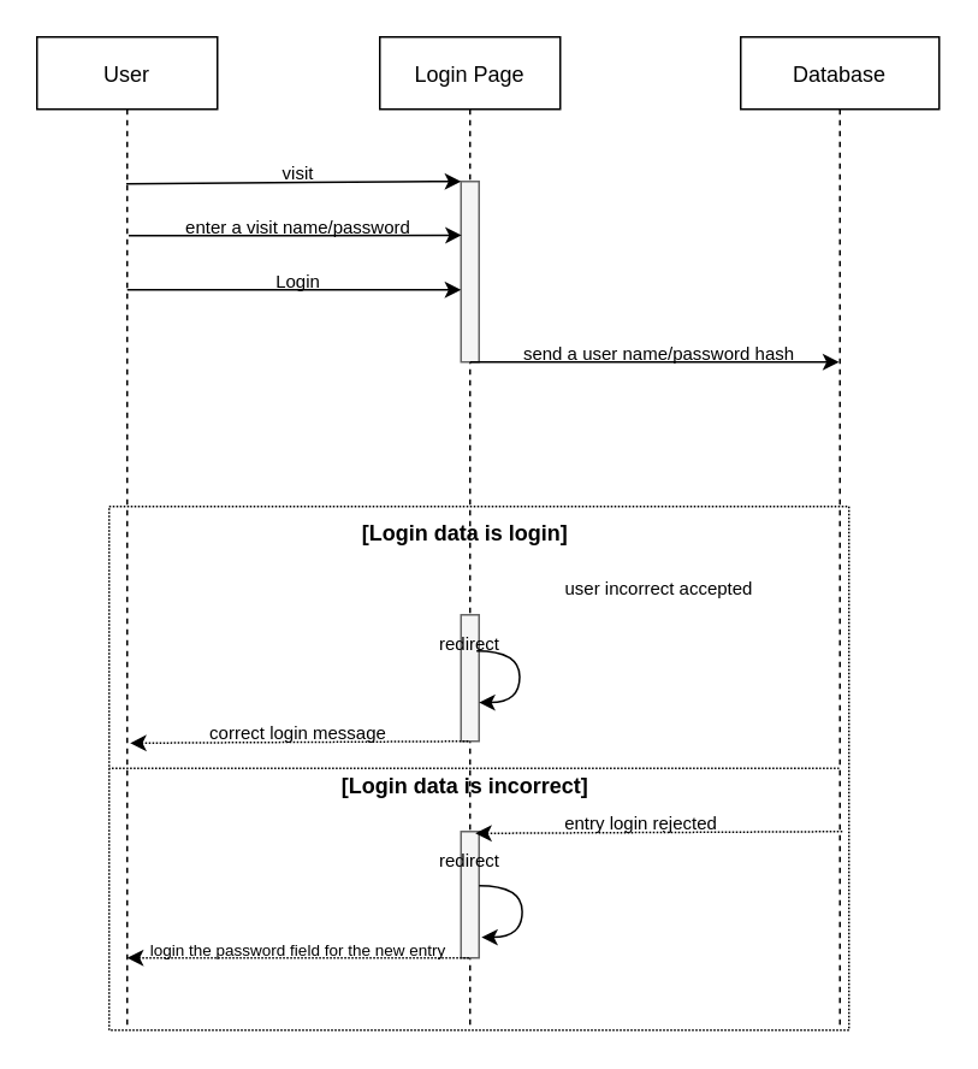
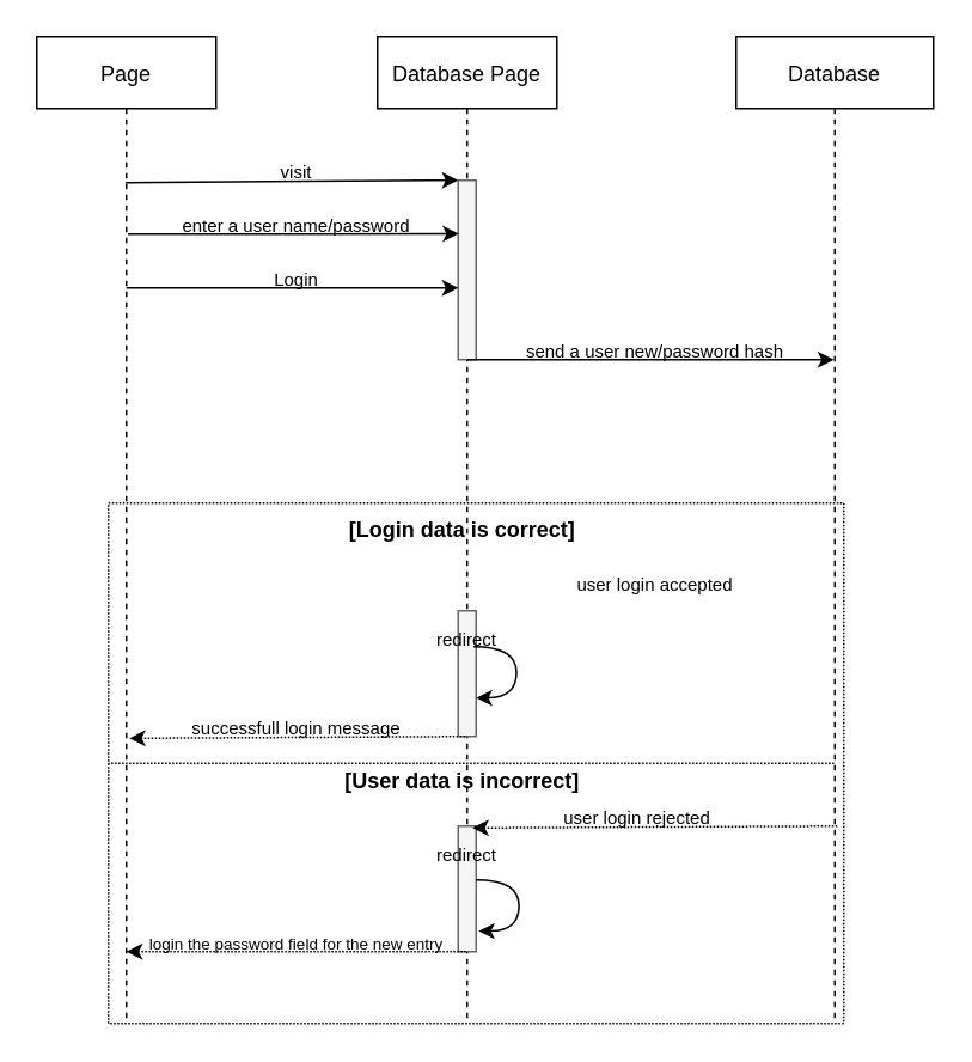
- <mxCell id="3" value="User" style="shape=umlLifeline;perimeter=lifelinePerimeter;container=1;collapsible=0;recursiveResize=0;rounded=0;shadow=0;strokeWidth=1;" parent="1" vertex="1"><mxGeometry x="20" y="20" width="100" height="550" as="geometry" /></mxCell>
+ <mxCell id="3" value="Page" style="shape=umlLifeline;perimeter=lifelinePerimeter;container=1;collapsible=0;recursiveResize=0;rounded=0;shadow=0;strokeWidth=1;" parent="1" vertex="1"><mxGeometry x="20" y="20" width="100" height="550" as="geometry" /></mxCell>
- <mxCell id="4" value="Login Page" style="shape=umlLifeline;perimeter=lifelinePerimeter;container=1;collapsible=0;recursiveResize=0;rounded=0;shadow=0;strokeWidth=1;" parent="1" vertex="1"><mxGeometry x="210" y="20" width="100" height="550" as="geometry" /></mxCell>
+ <mxCell id="4" value="Database Page" style="shape=umlLifeline;perimeter=lifelinePerimeter;container=1;collapsible=0;recursiveResize=0;rounded=0;shadow=0;strokeWidth=1;" parent="1" vertex="1"><mxGeometry x="210" y="20" width="100" height="550" as="geometry" /></mxCell>
- <mxCell id="20" value="enter a visit name/password" style="text;html=1;strokeColor=none;fillColor=none;align=center;verticalAlign=middle;whiteSpace=wrap;rounded=0;fontSize=10;" vertex="1" parent="1"><mxGeometry x="80" y="120" width="170" height="10" as="geometry" /></mxCell>
+ <mxCell id="20" value="enter a user name/password" style="text;html=1;strokeColor=none;fillColor=none;align=center;verticalAlign=middle;whiteSpace=wrap;rounded=0;fontSize=10;" vertex="1" parent="1"><mxGeometry x="80" y="120" width="170" height="10" as="geometry" /></mxCell>
- <mxCell id="17" value="send a user name/password hash" style="text;html=1;strokeColor=none;fillColor=none;align=center;verticalAlign=middle;whiteSpace=wrap;rounded=0;fontSize=10;" vertex="1" parent="1"><mxGeometry x="280" y="190" width="170" height="10" as="geometry" /></mxCell>
+ <mxCell id="17" value="send a user new/password hash" style="text;html=1;strokeColor=none;fillColor=none;align=center;verticalAlign=middle;whiteSpace=wrap;rounded=0;fontSize=10;" vertex="1" parent="1"><mxGeometry x="280" y="190" width="170" height="10" as="geometry" /></mxCell>
- <mxCell id="18" value="&lt;b style=&quot;font-size: 12px;&quot;&gt;&lt;font style=&quot;font-size: 12px;&quot;&gt;[Login data is login]&lt;/font&gt;&lt;/b&gt;" style="text;html=1;strokeColor=none;fillColor=none;align=center;verticalAlign=middle;whiteSpace=wrap;rounded=0;fontSize=12;" vertex="1" parent="1"><mxGeometry x="180" y="280" width="155" height="30" as="geometry" /></mxCell>
+ <mxCell id="18" value="&lt;b style=&quot;font-size: 12px;&quot;&gt;&lt;font style=&quot;font-size: 12px;&quot;&gt;[Login data is correct]&lt;/font&gt;&lt;/b&gt;" style="text;html=1;strokeColor=none;fillColor=none;align=center;verticalAlign=middle;whiteSpace=wrap;rounded=0;fontSize=12;" vertex="1" parent="1"><mxGeometry x="180" y="280" width="155" height="30" as="geometry" /></mxCell>
- <mxCell id="19" value="user incorrect accepted" style="text;html=1;strokeColor=none;fillColor=none;align=center;verticalAlign=middle;whiteSpace=wrap;rounded=0;fontSize=10;" vertex="1" parent="1"><mxGeometry x="280" y="320" width="170" height="10" as="geometry" /></mxCell>
+ <mxCell id="19" value="user login accepted" style="text;html=1;strokeColor=none;fillColor=none;align=center;verticalAlign=middle;whiteSpace=wrap;rounded=0;fontSize=10;" vertex="1" parent="1"><mxGeometry x="280" y="320" width="170" height="10" as="geometry" /></mxCell>
- <mxCell id="24" value="correct login message" style="text;html=1;strokeColor=none;fillColor=none;align=center;verticalAlign=middle;whiteSpace=wrap;rounded=0;fontSize=10;" vertex="1" parent="1"><mxGeometry x="80" y="400" width="170" height="10" as="geometry" /></mxCell>
+ <mxCell id="24" value="successfull login message" style="text;html=1;strokeColor=none;fillColor=none;align=center;verticalAlign=middle;whiteSpace=wrap;rounded=0;fontSize=10;" vertex="1" parent="1"><mxGeometry x="80" y="400" width="170" height="10" as="geometry" /></mxCell>
- <mxCell id="26" value="&lt;b style=&quot;font-size: 12px;&quot;&gt;&lt;font style=&quot;font-size: 12px;&quot;&gt;[Login data is incorrect]&lt;/font&gt;&lt;/b&gt;" style="text;html=1;strokeColor=none;fillColor=none;align=center;verticalAlign=middle;whiteSpace=wrap;rounded=0;fontSize=12;" vertex="1" parent="1"><mxGeometry x="180" y="420" width="155" height="30" as="geometry" /></mxCell>
+ <mxCell id="26" value="&lt;b style=&quot;font-size: 12px;&quot;&gt;&lt;font style=&quot;font-size: 12px;&quot;&gt;[User data is incorrect]&lt;/font&gt;&lt;/b&gt;" style="text;html=1;strokeColor=none;fillColor=none;align=center;verticalAlign=middle;whiteSpace=wrap;rounded=0;fontSize=12;" vertex="1" parent="1"><mxGeometry x="180" y="420" width="155" height="30" as="geometry" /></mxCell>
- <mxCell id="27" value="entry login rẹjected" style="text;html=1;strokeColor=none;fillColor=none;align=center;verticalAlign=middle;whiteSpace=wrap;rounded=0;fontSize=10;" vertex="1" parent="1"><mxGeometry x="270" y="450" width="170" height="10" as="geometry" /></mxCell>
+ <mxCell id="27" value="user login rẹjected" style="text;html=1;strokeColor=none;fillColor=none;align=center;verticalAlign=middle;whiteSpace=wrap;rounded=0;fontSize=10;" vertex="1" parent="1"><mxGeometry x="270" y="450" width="170" height="10" as="geometry" /></mxCell>
